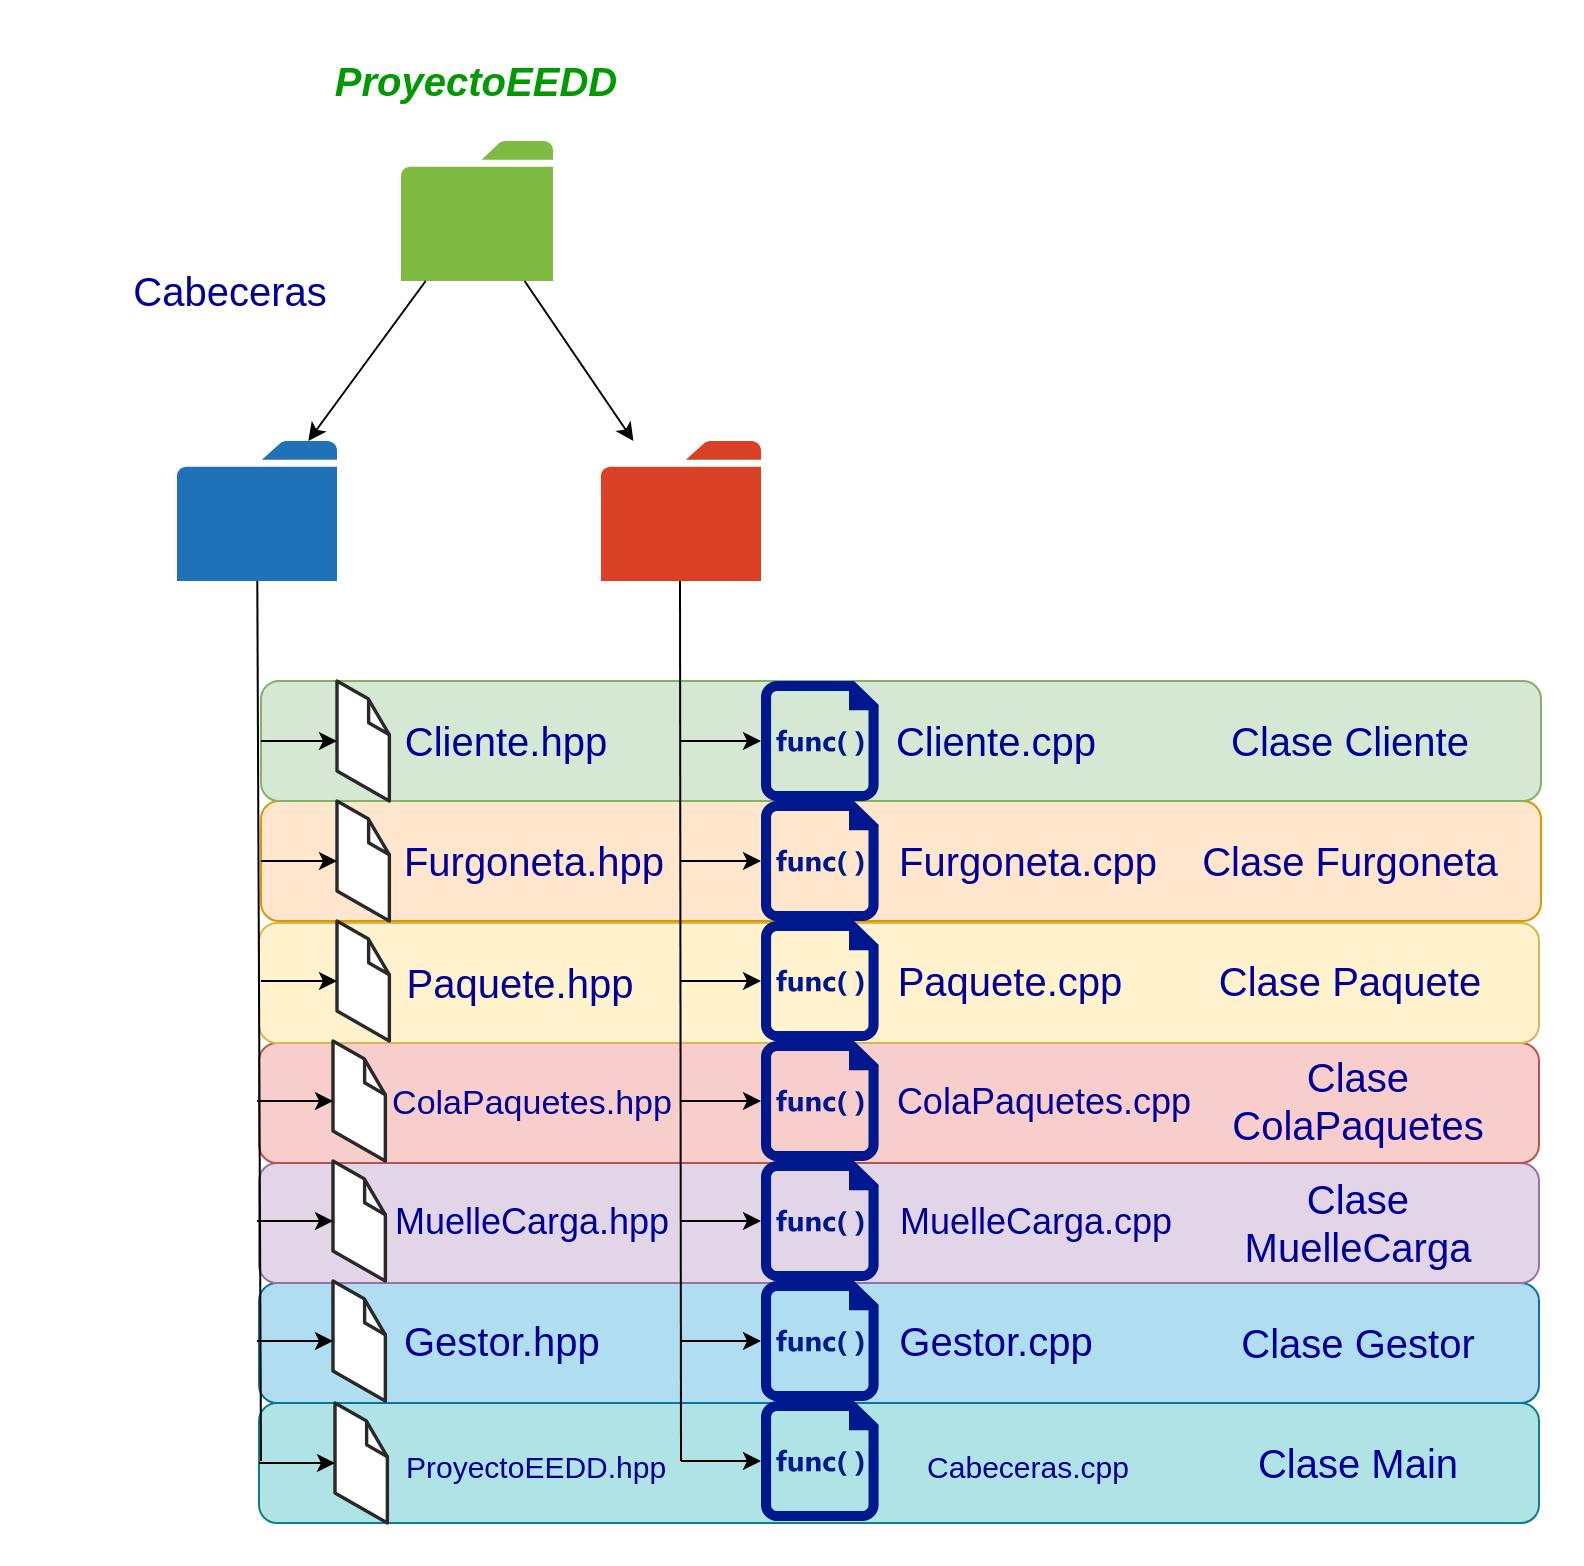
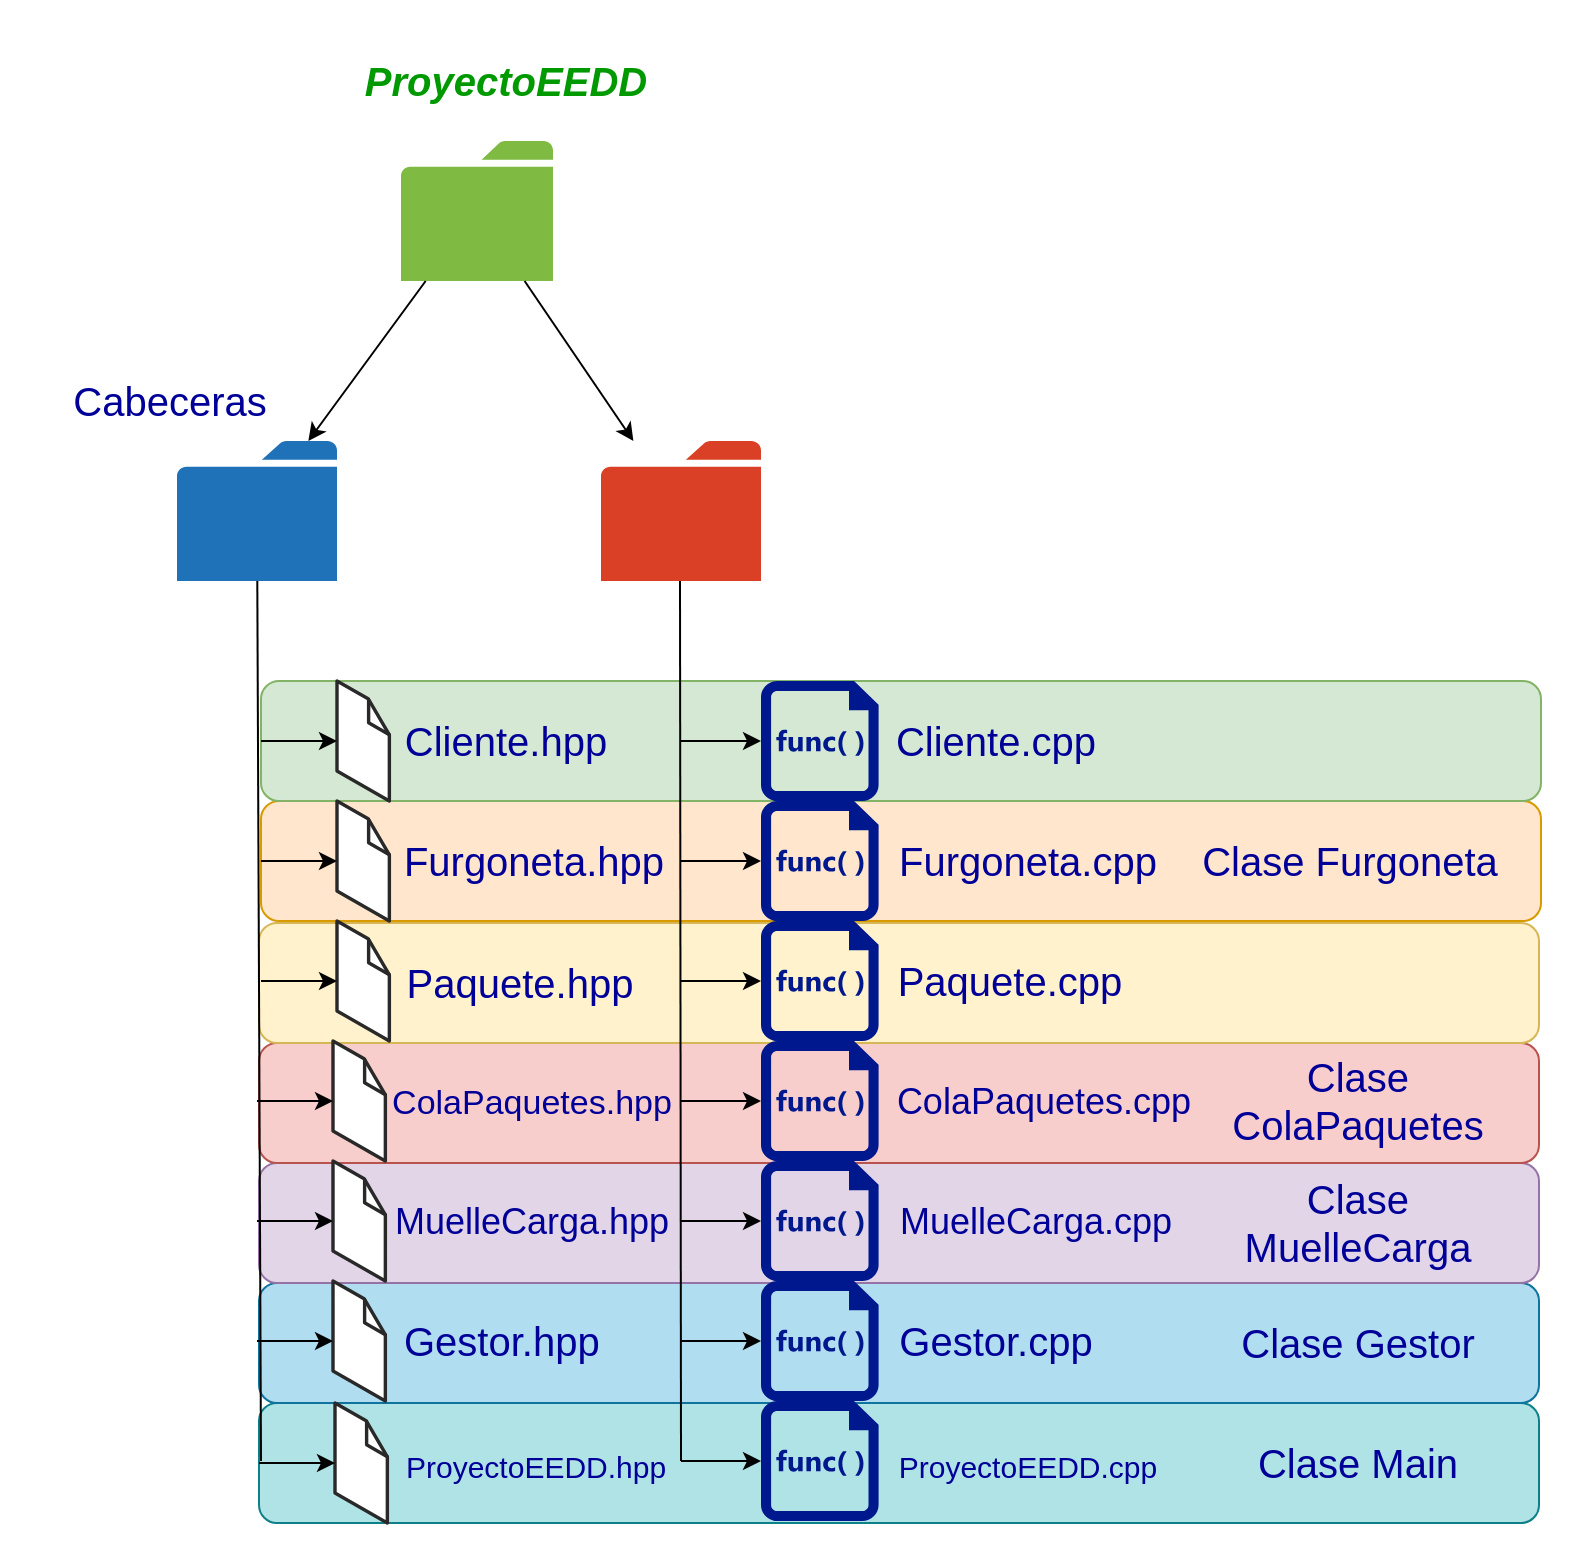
- <mxCell id="14" value="&lt;font color=&quot;#009900&quot; style=&quot;font-size: 20px;&quot;&gt;&lt;b style=&quot;&quot;&gt;&lt;i style=&quot;&quot;&gt;ProyectoEEDD&lt;/i&gt;&lt;/b&gt;&lt;/font&gt;" style="text;html=1;strokeColor=none;fillColor=none;align=center;verticalAlign=middle;whiteSpace=wrap;rounded=0;" vertex="1" parent="1"><mxGeometry x="168" y="20" width="140" height="40" as="geometry" /></mxCell>
+ <mxCell id="14" value="&lt;font color=&quot;#009900&quot; style=&quot;font-size: 20px;&quot;&gt;&lt;b style=&quot;&quot;&gt;&lt;i style=&quot;&quot;&gt;ProyectoEEDD&lt;/i&gt;&lt;/b&gt;&lt;/font&gt;" style="text;html=1;strokeColor=none;fillColor=none;align=center;verticalAlign=middle;whiteSpace=wrap;rounded=0;" vertex="1" parent="1"><mxGeometry x="183" y="20" width="140" height="40" as="geometry" /></mxCell>
- <mxCell id="17" value="&lt;font color=&quot;#000099&quot;&gt;Cabeceras&lt;/font&gt;" style="text;html=1;strokeColor=none;fillColor=none;align=center;verticalAlign=middle;whiteSpace=wrap;rounded=0;fontSize=20;fontColor=#009900;" vertex="1" parent="1"><mxGeometry x="50" y="125" width="130" height="40" as="geometry" /></mxCell>
+ <mxCell id="17" value="&lt;font color=&quot;#000099&quot;&gt;Cabeceras&lt;/font&gt;" style="text;html=1;strokeColor=none;fillColor=none;align=center;verticalAlign=middle;whiteSpace=wrap;rounded=0;fontSize=20;fontColor=#009900;" vertex="1" parent="1"><mxGeometry x="20" y="180" width="130" height="40" as="geometry" /></mxCell>
- <mxCell id="22" value="Clase Cliente" style="text;html=1;strokeColor=none;fillColor=none;align=center;verticalAlign=middle;whiteSpace=wrap;rounded=0;fontSize=20;fontColor=#000099;" vertex="1" parent="1"><mxGeometry x="590" y="345" width="170" height="50" as="geometry" /></mxCell>
- <mxCell id="38" value="Clase Paquete" style="text;html=1;strokeColor=none;fillColor=none;align=center;verticalAlign=middle;whiteSpace=wrap;rounded=0;fontSize=20;fontColor=#000099;" vertex="1" parent="1"><mxGeometry x="590" y="465" width="170" height="50" as="geometry" /></mxCell>
- <mxCell id="65" value="&lt;font style=&quot;font-size: 15px;&quot;&gt;Cabeceras.cpp&lt;/font&gt;" style="text;html=1;strokeColor=none;fillColor=none;align=center;verticalAlign=middle;whiteSpace=wrap;rounded=0;fontSize=20;fontColor=#000099;" vertex="1" parent="1"><mxGeometry x="428.8" y="706" width="170" height="50" as="geometry" /></mxCell>
+ <mxCell id="65" value="&lt;font style=&quot;font-size: 15px;&quot;&gt;ProyectoEEDD.cpp&lt;/font&gt;" style="text;html=1;strokeColor=none;fillColor=none;align=center;verticalAlign=middle;whiteSpace=wrap;rounded=0;fontSize=20;fontColor=#000099;" vertex="1" parent="1"><mxGeometry x="428.8" y="706" width="170" height="50" as="geometry" /></mxCell>
